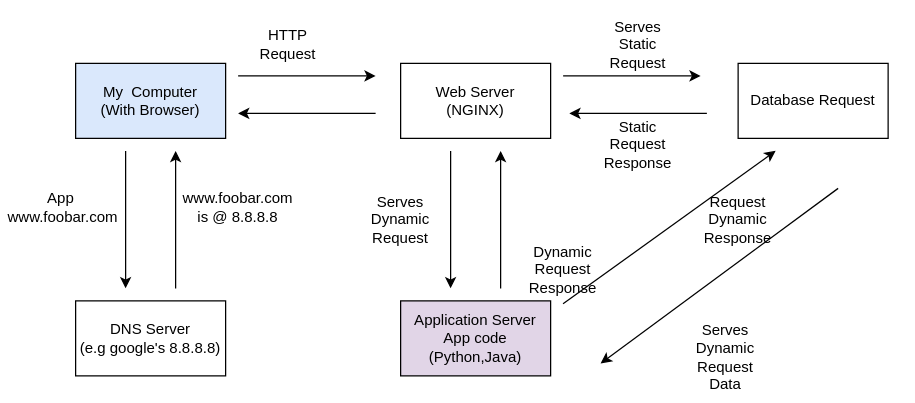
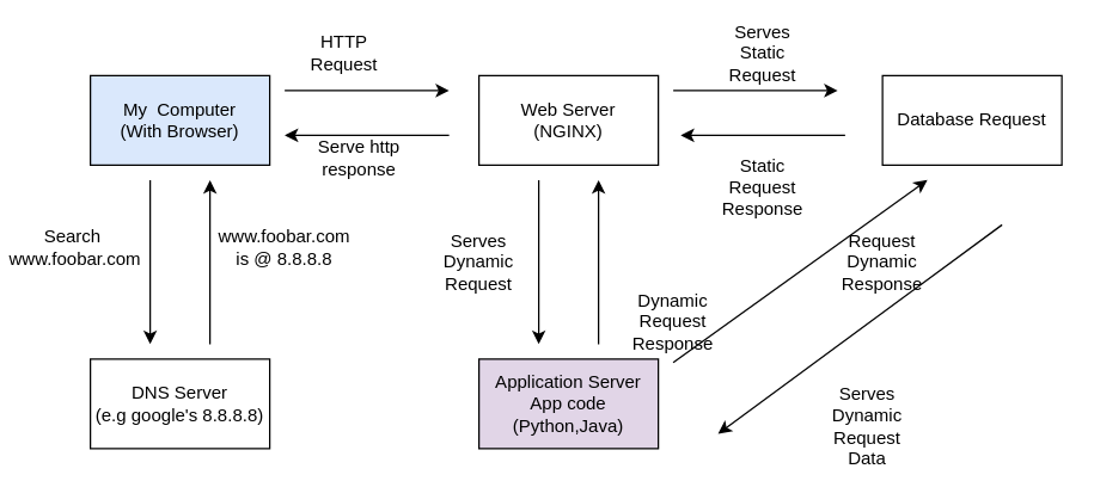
+ <mxCell id="11" value="Serve http response" style="text;html=1;strokeColor=none;fillColor=none;align=center;verticalAlign=middle;whiteSpace=wrap;rounded=0;" vertex="1" parent="1"><mxGeometry x="210" y="90" width="60" height="30" as="geometry" /></mxCell>
- <mxCell id="16" value="Static Request Response" style="text;html=1;strokeColor=none;fillColor=none;align=center;verticalAlign=middle;whiteSpace=wrap;rounded=0;" vertex="1" parent="1"><mxGeometry x="480" y="100" width="60" height="30" as="geometry" /></mxCell>
+ <mxCell id="16" value="Static Request Response" style="text;html=1;strokeColor=none;fillColor=none;align=center;verticalAlign=middle;whiteSpace=wrap;rounded=0;" vertex="1" parent="1"><mxGeometry x="480" y="110" width="60" height="30" as="geometry" /></mxCell>
- <mxCell id="6" value="App&amp;nbsp;&lt;br&gt;www.foobar.com" style="text;html=1;strokeColor=none;fillColor=none;align=center;verticalAlign=middle;whiteSpace=wrap;rounded=0;" vertex="1" parent="1"><mxGeometry x="20" y="150" width="60" height="30" as="geometry" /></mxCell>
+ <mxCell id="6" value="Search&amp;nbsp;&lt;br&gt;www.foobar.com" style="text;html=1;strokeColor=none;fillColor=none;align=center;verticalAlign=middle;whiteSpace=wrap;rounded=0;" vertex="1" parent="1"><mxGeometry x="20" y="150" width="60" height="30" as="geometry" /></mxCell>
